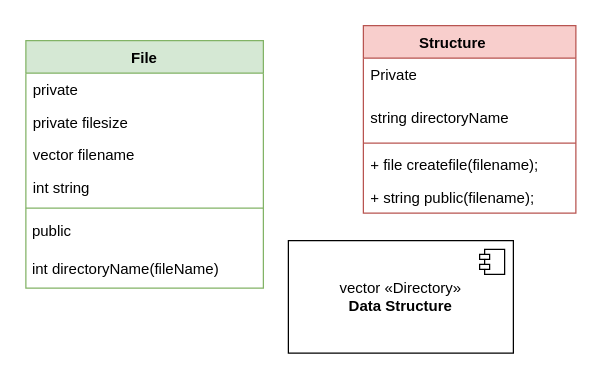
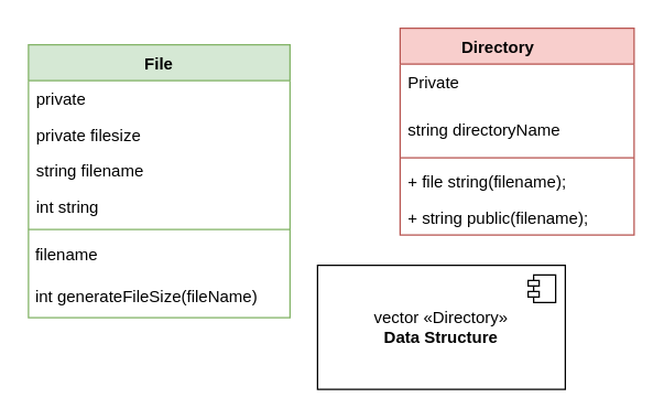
- <mxCell id="10" value="Structure&lt;span style=&quot;white-space: pre;&quot;&gt;&#09;&lt;/span&gt;" style="swimlane;fontStyle=1;align=center;verticalAlign=top;childLayout=stackLayout;horizontal=1;startSize=26;horizontalStack=0;resizeParent=1;resizeParentMax=0;resizeLast=0;collapsible=1;marginBottom=0;whiteSpace=wrap;html=1;fillColor=#f8cecc;strokeColor=#b85450;" parent="1" vertex="1"><mxGeometry x="290" y="20" width="170" height="150" as="geometry" /></mxCell>
+ <mxCell id="10" value="Directory&lt;span style=&quot;white-space: pre;&quot;&gt;&#09;&lt;/span&gt;" style="swimlane;fontStyle=1;align=center;verticalAlign=top;childLayout=stackLayout;horizontal=1;startSize=26;horizontalStack=0;resizeParent=1;resizeParentMax=0;resizeLast=0;collapsible=1;marginBottom=0;whiteSpace=wrap;html=1;fillColor=#f8cecc;strokeColor=#b85450;" parent="1" vertex="1"><mxGeometry x="290" y="20" width="170" height="150" as="geometry" /></mxCell>
- <mxCell id="5" value="vector filename" style="text;strokeColor=none;fillColor=none;align=left;verticalAlign=top;spacingLeft=4;spacingRight=4;overflow=hidden;rotatable=0;points=[[0,0.5],[1,0.5]];portConstraint=eastwest;whiteSpace=wrap;html=1;" parent="2" vertex="1"><mxGeometry y="78" width="190" height="26" as="geometry" /></mxCell>
+ <mxCell id="5" value="string filename" style="text;strokeColor=none;fillColor=none;align=left;verticalAlign=top;spacingLeft=4;spacingRight=4;overflow=hidden;rotatable=0;points=[[0,0.5],[1,0.5]];portConstraint=eastwest;whiteSpace=wrap;html=1;" parent="2" vertex="1"><mxGeometry y="78" width="190" height="26" as="geometry" /></mxCell>
- <mxCell id="14" value="+ file createfile(filename);&amp;nbsp;" style="text;strokeColor=none;fillColor=none;align=left;verticalAlign=top;spacingLeft=4;spacingRight=4;overflow=hidden;rotatable=0;points=[[0,0.5],[1,0.5]];portConstraint=eastwest;whiteSpace=wrap;html=1;" parent="10" vertex="1"><mxGeometry y="98" width="170" height="26" as="geometry" /></mxCell>
+ <mxCell id="14" value="+ file string(filename);&amp;nbsp;" style="text;strokeColor=none;fillColor=none;align=left;verticalAlign=top;spacingLeft=4;spacingRight=4;overflow=hidden;rotatable=0;points=[[0,0.5],[1,0.5]];portConstraint=eastwest;whiteSpace=wrap;html=1;" parent="10" vertex="1"><mxGeometry y="98" width="170" height="26" as="geometry" /></mxCell>
- <mxCell id="8" value="&amp;nbsp;public" style="text;html=1;align=left;verticalAlign=middle;resizable=0;points=[];autosize=1;strokeColor=none;fillColor=none;" parent="2" vertex="1"><mxGeometry y="138" width="190" height="30" as="geometry" /></mxCell>
+ <mxCell id="8" value="&amp;nbsp;filename" style="text;html=1;align=left;verticalAlign=middle;resizable=0;points=[];autosize=1;strokeColor=none;fillColor=none;" parent="2" vertex="1"><mxGeometry y="138" width="190" height="30" as="geometry" /></mxCell>
- <mxCell id="9" value="&amp;nbsp;int directoryName(fileName)" style="text;html=1;align=left;verticalAlign=middle;resizable=0;points=[];autosize=1;strokeColor=none;fillColor=none;" parent="2" vertex="1"><mxGeometry y="168" width="190" height="30" as="geometry" /></mxCell>
+ <mxCell id="9" value="&amp;nbsp;int generateFileSize(fileName)" style="text;html=1;align=left;verticalAlign=middle;resizable=0;points=[];autosize=1;strokeColor=none;fillColor=none;" parent="2" vertex="1"><mxGeometry y="168" width="190" height="30" as="geometry" /></mxCell>
